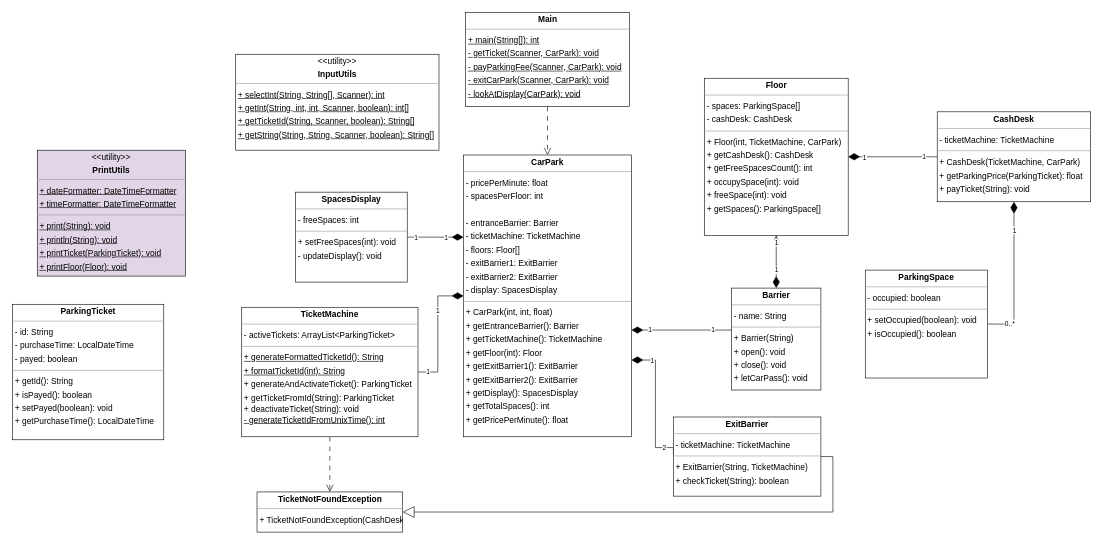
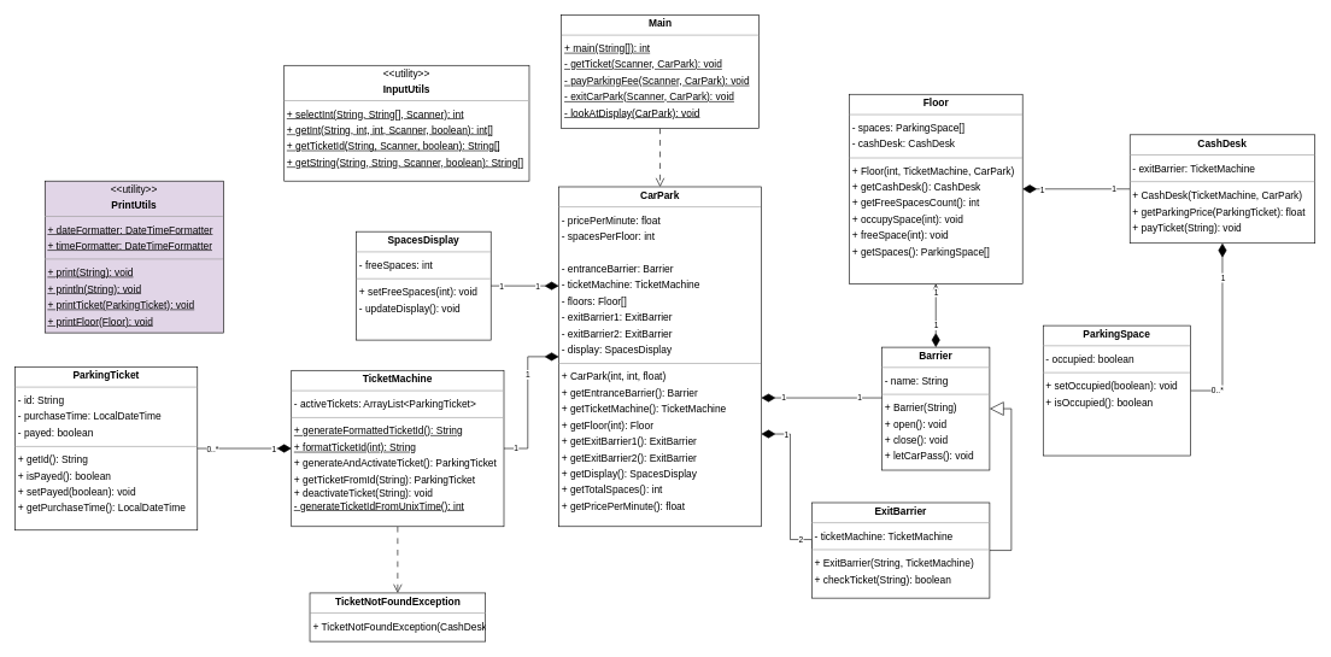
- <mxCell id="42" value="&lt;p style=&quot;margin:0px;margin-top:4px;text-align:center;&quot;&gt;&lt;b&gt;CashDesk&lt;/b&gt;&lt;/p&gt;&lt;hr size=&quot;1&quot;&gt;&lt;p style=&quot;margin:0 0 0 4px;line-height:1.6;&quot;&gt;&lt;/p&gt;&lt;p style=&quot;margin:0 0 0 4px;line-height:1.6;&quot;&gt;- ticketMachine: TicketMachine&lt;/p&gt;&lt;hr size=&quot;1&quot;&gt;&lt;p style=&quot;margin:0 0 0 4px;line-height:1.6;&quot;&gt;+ CashDesk(TicketMachine, CarPark)&lt;/p&gt;&lt;p style=&quot;margin:0 0 0 4px;line-height:1.6;&quot;&gt;+ getParkingPrice(ParkingTicket): float&lt;br&gt;+ payTicket(String): void&lt;/p&gt;" style="verticalAlign=top;align=left;overflow=fill;fontSize=14;fontFamily=Helvetica;html=1;rounded=0;shadow=0;comic=0;labelBackgroundColor=none;strokeWidth=1;" parent="1" vertex="1"><mxGeometry x="1562" y="186" width="256" height="150" as="geometry" /></mxCell>
+ <mxCell id="42" value="&lt;p style=&quot;margin:0px;margin-top:4px;text-align:center;&quot;&gt;&lt;b&gt;CashDesk&lt;/b&gt;&lt;/p&gt;&lt;hr size=&quot;1&quot;&gt;&lt;p style=&quot;margin:0 0 0 4px;line-height:1.6;&quot;&gt;&lt;/p&gt;&lt;p style=&quot;margin:0 0 0 4px;line-height:1.6;&quot;&gt;- exitBarrier: TicketMachine&lt;/p&gt;&lt;hr size=&quot;1&quot;&gt;&lt;p style=&quot;margin:0 0 0 4px;line-height:1.6;&quot;&gt;+ CashDesk(TicketMachine, CarPark)&lt;/p&gt;&lt;p style=&quot;margin:0 0 0 4px;line-height:1.6;&quot;&gt;+ getParkingPrice(ParkingTicket): float&lt;br&gt;+ payTicket(String): void&lt;/p&gt;" style="verticalAlign=top;align=left;overflow=fill;fontSize=14;fontFamily=Helvetica;html=1;rounded=0;shadow=0;comic=0;labelBackgroundColor=none;strokeWidth=1;" parent="1" vertex="1"><mxGeometry x="1562" y="186" width="256" height="150" as="geometry" /></mxCell>
+ <mxCell id="27" style="edgeStyle=orthogonalEdgeStyle;rounded=0;orthogonalLoop=1;jettySize=auto;html=1;startArrow=diamondThin;startFill=1;endArrow=none;endFill=0;startSize=17;entryX=1;entryY=0.5;entryDx=0;entryDy=0;" parent="1" source="31" target="25" edge="1"><mxGeometry relative="1" as="geometry" /></mxCell>
+ <mxCell id="28" value="1" style="edgeLabel;html=1;align=center;verticalAlign=middle;resizable=0;points=[];" parent="27" vertex="1" connectable="0"><mxGeometry x="-0.612" relative="1" as="geometry"><mxPoint as="offset" /></mxGeometry></mxCell>
+ <mxCell id="29" value="0..*" style="edgeLabel;html=1;align=center;verticalAlign=middle;resizable=0;points=[];" parent="27" vertex="1" connectable="0"><mxGeometry x="0.699" relative="1" as="geometry"><mxPoint as="offset" /></mxGeometry></mxCell>
- <mxCell id="15" style="edgeStyle=orthogonalEdgeStyle;rounded=0;orthogonalLoop=1;jettySize=auto;html=1;endArrow=block;endFill=0;endSize=17;exitX=1;exitY=0.5;exitDx=0;exitDy=0;" parent="1" source="16" target="32" edge="1"><mxGeometry relative="1" as="geometry" /></mxCell>
+ <mxCell id="15" style="edgeStyle=orthogonalEdgeStyle;rounded=0;orthogonalLoop=1;jettySize=auto;html=1;entryX=1;entryY=0.5;entryDx=0;entryDy=0;endArrow=block;endFill=0;endSize=17;exitX=1;exitY=0.5;exitDx=0;exitDy=0;" parent="1" source="16" target="38" edge="1"><mxGeometry relative="1" as="geometry" /></mxCell>
